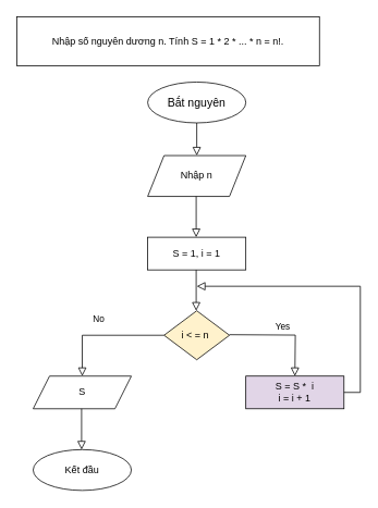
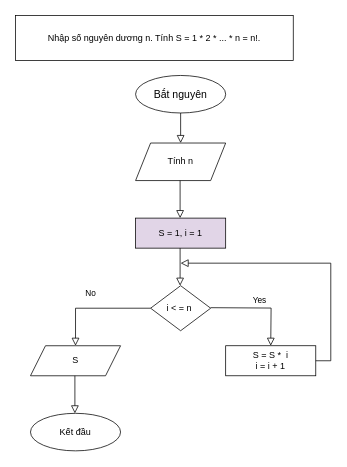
- <mxCell id="7" value="Nhập n" style="shape=parallelogram;perimeter=parallelogramPerimeter;whiteSpace=wrap;html=1;fixedSize=1;" vertex="1" parent="1"><mxGeometry x="180" y="190" width="120" height="50" as="geometry" /></mxCell>
+ <mxCell id="7" value="Tính n" style="shape=parallelogram;perimeter=parallelogramPerimeter;whiteSpace=wrap;html=1;fixedSize=1;" vertex="1" parent="1"><mxGeometry x="180" y="190" width="120" height="50" as="geometry" /></mxCell>
- <mxCell id="9" value="S = 1, i = 1" style="rounded=0;whiteSpace=wrap;html=1;" vertex="1" parent="1"><mxGeometry x="180" y="290" width="120" height="40" as="geometry" /></mxCell>
+ <mxCell id="9" value="S = 1, i = 1" style="rounded=0;whiteSpace=wrap;html=1;fillColor=#e1d5e7;" vertex="1" parent="1"><mxGeometry x="180" y="290" width="120" height="40" as="geometry" /></mxCell>
- <mxCell id="11" value="i &amp;lt; = n&amp;nbsp;" style="rhombus;whiteSpace=wrap;html=1;fillColor=#fff2cc;" vertex="1" parent="1"><mxGeometry x="200" y="380" width="80" height="60" as="geometry" /></mxCell>
+ <mxCell id="11" value="i &amp;lt; = n&amp;nbsp;" style="rhombus;whiteSpace=wrap;html=1;" vertex="1" parent="1"><mxGeometry x="200" y="380" width="80" height="60" as="geometry" /></mxCell>
- <mxCell id="12" value="S = S *&amp;nbsp; i&lt;br&gt;i = i + 1" style="rounded=0;whiteSpace=wrap;html=1;fillColor=#e1d5e7;" vertex="1" parent="1"><mxGeometry x="300" y="460" width="120" height="40" as="geometry" /></mxCell>
+ <mxCell id="12" value="S = S *&amp;nbsp; i&lt;br&gt;i = i + 1" style="rounded=0;whiteSpace=wrap;html=1;" vertex="1" parent="1"><mxGeometry x="300" y="460" width="120" height="40" as="geometry" /></mxCell>
